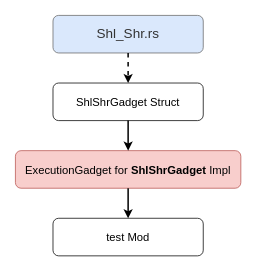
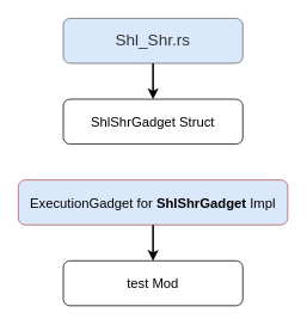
- <mxCell id="6" value="" style="endArrow=classic;html=1;rounded=0;fontSize=15;strokeWidth=2;exitX=0.5;exitY=1;exitDx=0;exitDy=0;entryX=0.5;entryY=0;entryDx=0;entryDy=0;dashed=1;" edge="1" parent="1" source="2" target="3"><mxGeometry width="50" height="50" relative="1" as="geometry"><mxPoint x="150" y="150" as="sourcePoint" /><mxPoint x="200" y="100" as="targetPoint" /></mxGeometry></mxCell>
+ <mxCell id="6" value="" style="endArrow=classic;html=1;rounded=0;fontSize=15;strokeWidth=2;exitX=0.5;exitY=1;exitDx=0;exitDy=0;entryX=0.5;entryY=0;entryDx=0;entryDy=0;" edge="1" parent="1" source="2" target="3"><mxGeometry width="50" height="50" relative="1" as="geometry"><mxPoint x="150" y="150" as="sourcePoint" /><mxPoint x="200" y="100" as="targetPoint" /></mxGeometry></mxCell>
- <mxCell id="8" value="" style="endArrow=classic;html=1;rounded=0;fontSize=15;strokeWidth=2;exitX=0.5;exitY=1;exitDx=0;exitDy=0;entryX=0.5;entryY=0;entryDx=0;entryDy=0;" edge="1" parent="1" source="3" target="4"><mxGeometry width="50" height="50" relative="1" as="geometry"><mxPoint x="190" y="90" as="sourcePoint" /><mxPoint x="190" y="130" as="targetPoint" /></mxGeometry></mxCell>
- <mxCell id="4" value="&lt;font style=&quot;font-size: 15px;&quot;&gt;ExecutionGadget for &lt;b&gt;ShlShrGadget&lt;/b&gt; Impl&lt;/font&gt;" style="rounded=1;whiteSpace=wrap;html=1;fillColor=#f8cecc;strokeColor=#b85450;" vertex="1" parent="1"><mxGeometry x="20" y="200" width="300" height="50" as="geometry" /></mxCell>
+ <mxCell id="4" value="&lt;font style=&quot;font-size: 15px;&quot;&gt;ExecutionGadget for &lt;b&gt;ShlShrGadget&lt;/b&gt; Impl&lt;/font&gt;" style="rounded=1;whiteSpace=wrap;html=1;fillColor=#dae8fc;strokeColor=#b85450;" vertex="1" parent="1"><mxGeometry x="20" y="200" width="300" height="50" as="geometry" /></mxCell>
